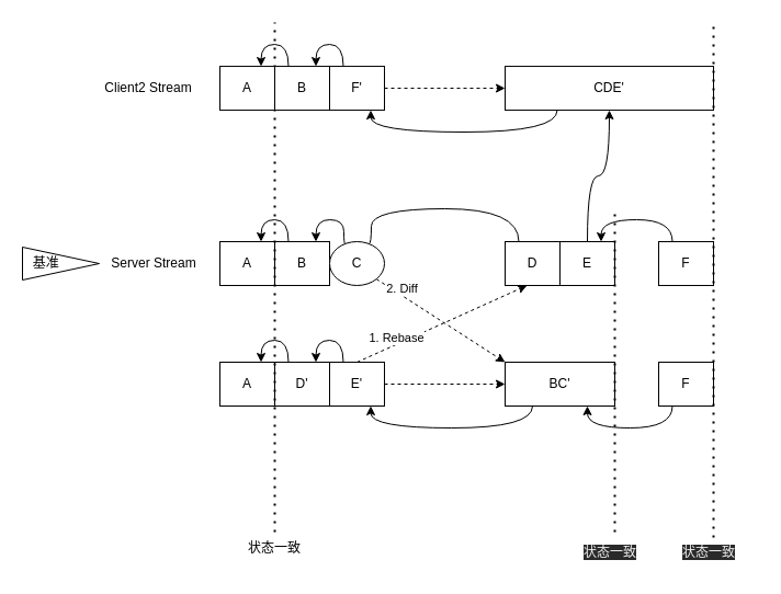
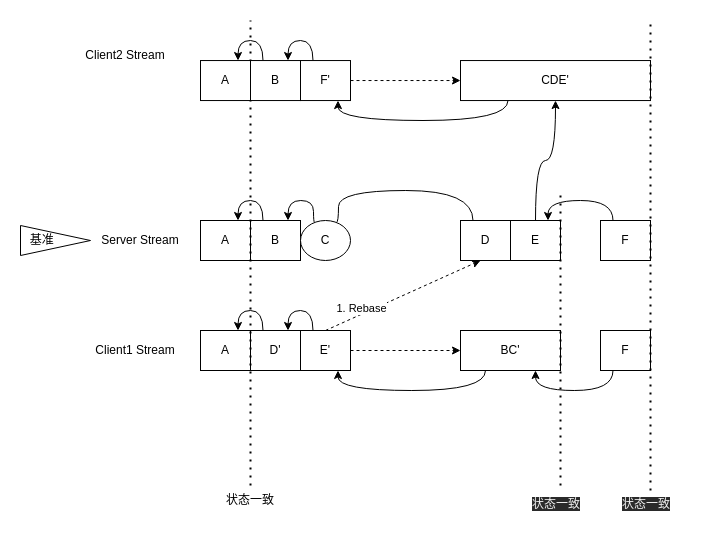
- <mxCell id="35" value="Client2 Stream" style="text;html=1;strokeColor=none;fillColor=none;align=center;verticalAlign=middle;whiteSpace=wrap;rounded=0;" parent="1" vertex="1"><mxGeometry x="90" y="70.04" width="90" height="20" as="geometry" /></mxCell>
+ <mxCell id="35" value="Client2 Stream" style="text;html=1;strokeColor=none;fillColor=none;align=center;verticalAlign=middle;whiteSpace=wrap;rounded=0;" parent="1" vertex="1"><mxGeometry x="80" y="45.04" width="90" height="20" as="geometry" /></mxCell>
- <mxCell id="6" style="edgeStyle=none;rounded=0;orthogonalLoop=1;jettySize=auto;html=1;exitX=1;exitY=1;exitDx=0;exitDy=0;entryX=0;entryY=0;entryDx=0;entryDy=0;dashed=1;" parent="1" source="8" target="24" edge="1"><mxGeometry relative="1" as="geometry" /></mxCell>
- <mxCell id="7" value="2. Diff" style="edgeLabel;html=1;align=center;verticalAlign=middle;resizable=0;points=[];" parent="6" vertex="1" connectable="0"><mxGeometry x="-0.662" y="5" relative="1" as="geometry"><mxPoint as="offset" /></mxGeometry></mxCell>
+ <mxCell id="18" value="Client1 Stream" style="text;html=1;strokeColor=none;fillColor=none;align=center;verticalAlign=middle;whiteSpace=wrap;rounded=0;" parent="1" vertex="1"><mxGeometry x="90" y="340" width="90" height="20" as="geometry" /></mxCell>
